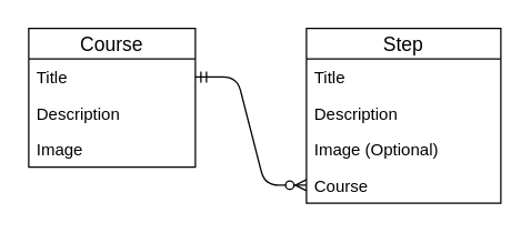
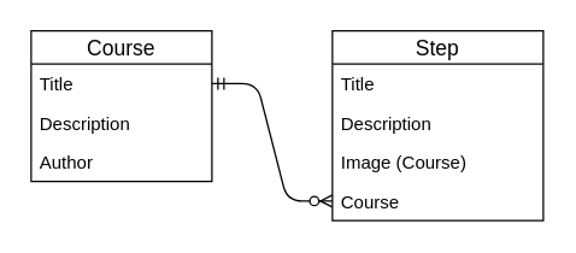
- <mxCell id="5" value="Image" style="text;strokeColor=none;fillColor=none;spacingLeft=4;spacingRight=4;overflow=hidden;rotatable=0;points=[[0,0.5],[1,0.5]];portConstraint=eastwest;fontSize=12;" vertex="1" parent="2"><mxGeometry y="74" width="120" height="26" as="geometry" /></mxCell>
+ <mxCell id="5" value="Author" style="text;strokeColor=none;fillColor=none;spacingLeft=4;spacingRight=4;overflow=hidden;rotatable=0;points=[[0,0.5],[1,0.5]];portConstraint=eastwest;fontSize=12;" vertex="1" parent="2"><mxGeometry y="74" width="120" height="26" as="geometry" /></mxCell>
- <mxCell id="9" value="Image (Optional)" style="text;strokeColor=none;fillColor=none;spacingLeft=4;spacingRight=4;overflow=hidden;rotatable=0;points=[[0,0.5],[1,0.5]];portConstraint=eastwest;fontSize=12;" vertex="1" parent="6"><mxGeometry y="74" width="140" height="26" as="geometry" /></mxCell>
+ <mxCell id="9" value="Image (Course)" style="text;strokeColor=none;fillColor=none;spacingLeft=4;spacingRight=4;overflow=hidden;rotatable=0;points=[[0,0.5],[1,0.5]];portConstraint=eastwest;fontSize=12;" vertex="1" parent="6"><mxGeometry y="74" width="140" height="26" as="geometry" /></mxCell>
